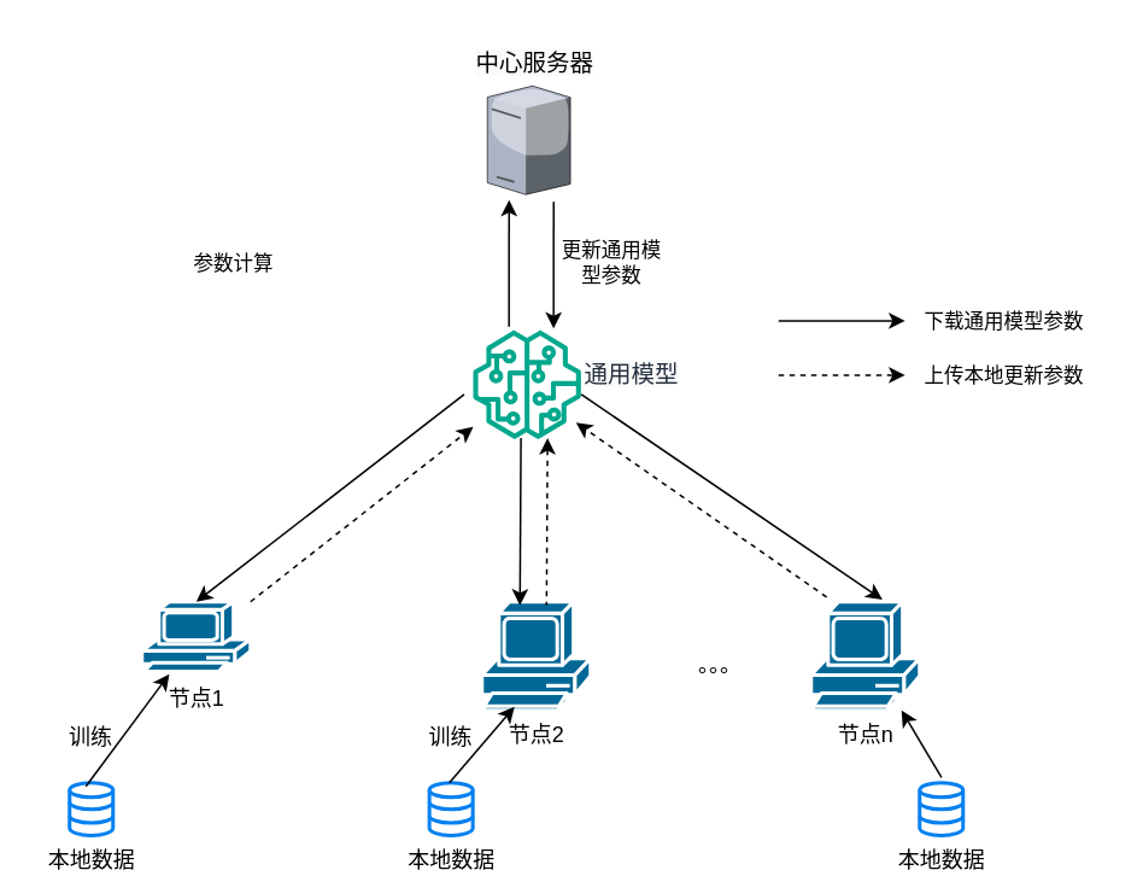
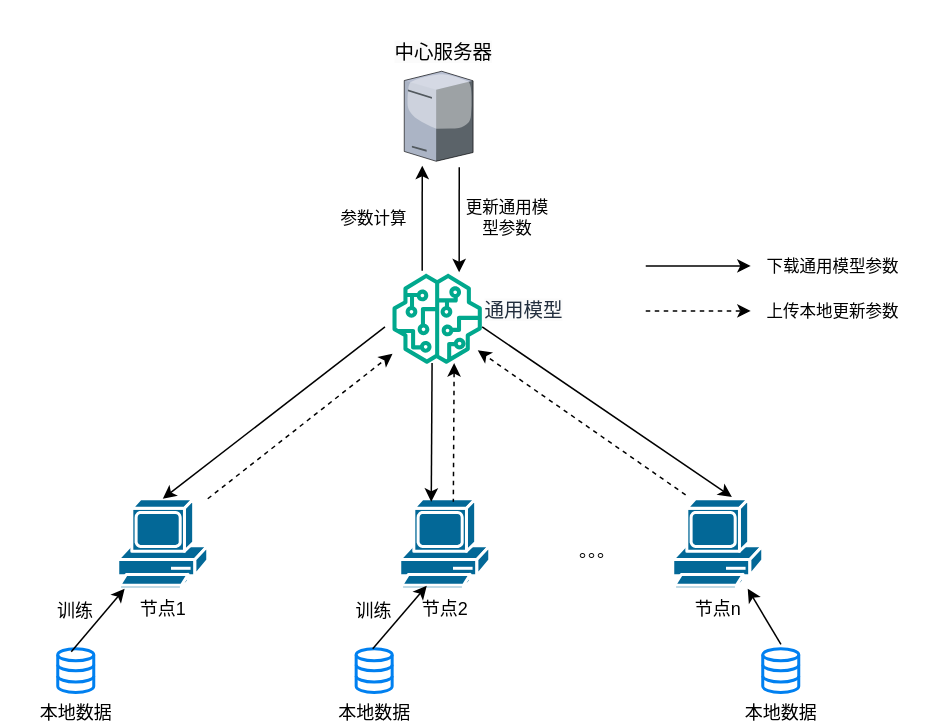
- <mxCell id="24" value="参数计算" style="text;strokeColor=none;align=center;fillColor=none;html=1;verticalAlign=middle;whiteSpace=wrap;rounded=0;fontSize=11;" vertex="1" parent="1"><mxGeometry x="98.94" y="130" width="60" height="30" as="geometry" /></mxCell>
+ <mxCell id="24" value="参数计算" style="text;strokeColor=none;align=center;fillColor=none;html=1;verticalAlign=middle;whiteSpace=wrap;rounded=0;fontSize=11;" vertex="1" parent="1"><mxGeometry x="218.94" y="130" width="60" height="30" as="geometry" /></mxCell>
- <mxCell id="4" value="节点1" style="shape=mxgraph.cisco.computers_and_peripherals.pc;html=1;pointerEvents=1;dashed=0;fillColor=#036897;strokeColor=#ffffff;strokeWidth=2;verticalLabelPosition=bottom;verticalAlign=top;align=center;outlineConnect=0;" vertex="1" parent="1"><mxGeometry x="78" y="332" width="60" height="40" as="geometry" /></mxCell>
+ <mxCell id="4" value="节点1" style="shape=mxgraph.cisco.computers_and_peripherals.pc;html=1;pointerEvents=1;dashed=0;fillColor=#036897;strokeColor=#ffffff;strokeWidth=2;verticalLabelPosition=bottom;verticalAlign=top;align=center;outlineConnect=0;" vertex="1" parent="1"><mxGeometry x="78" y="332" width="60" height="60" as="geometry" /></mxCell>
